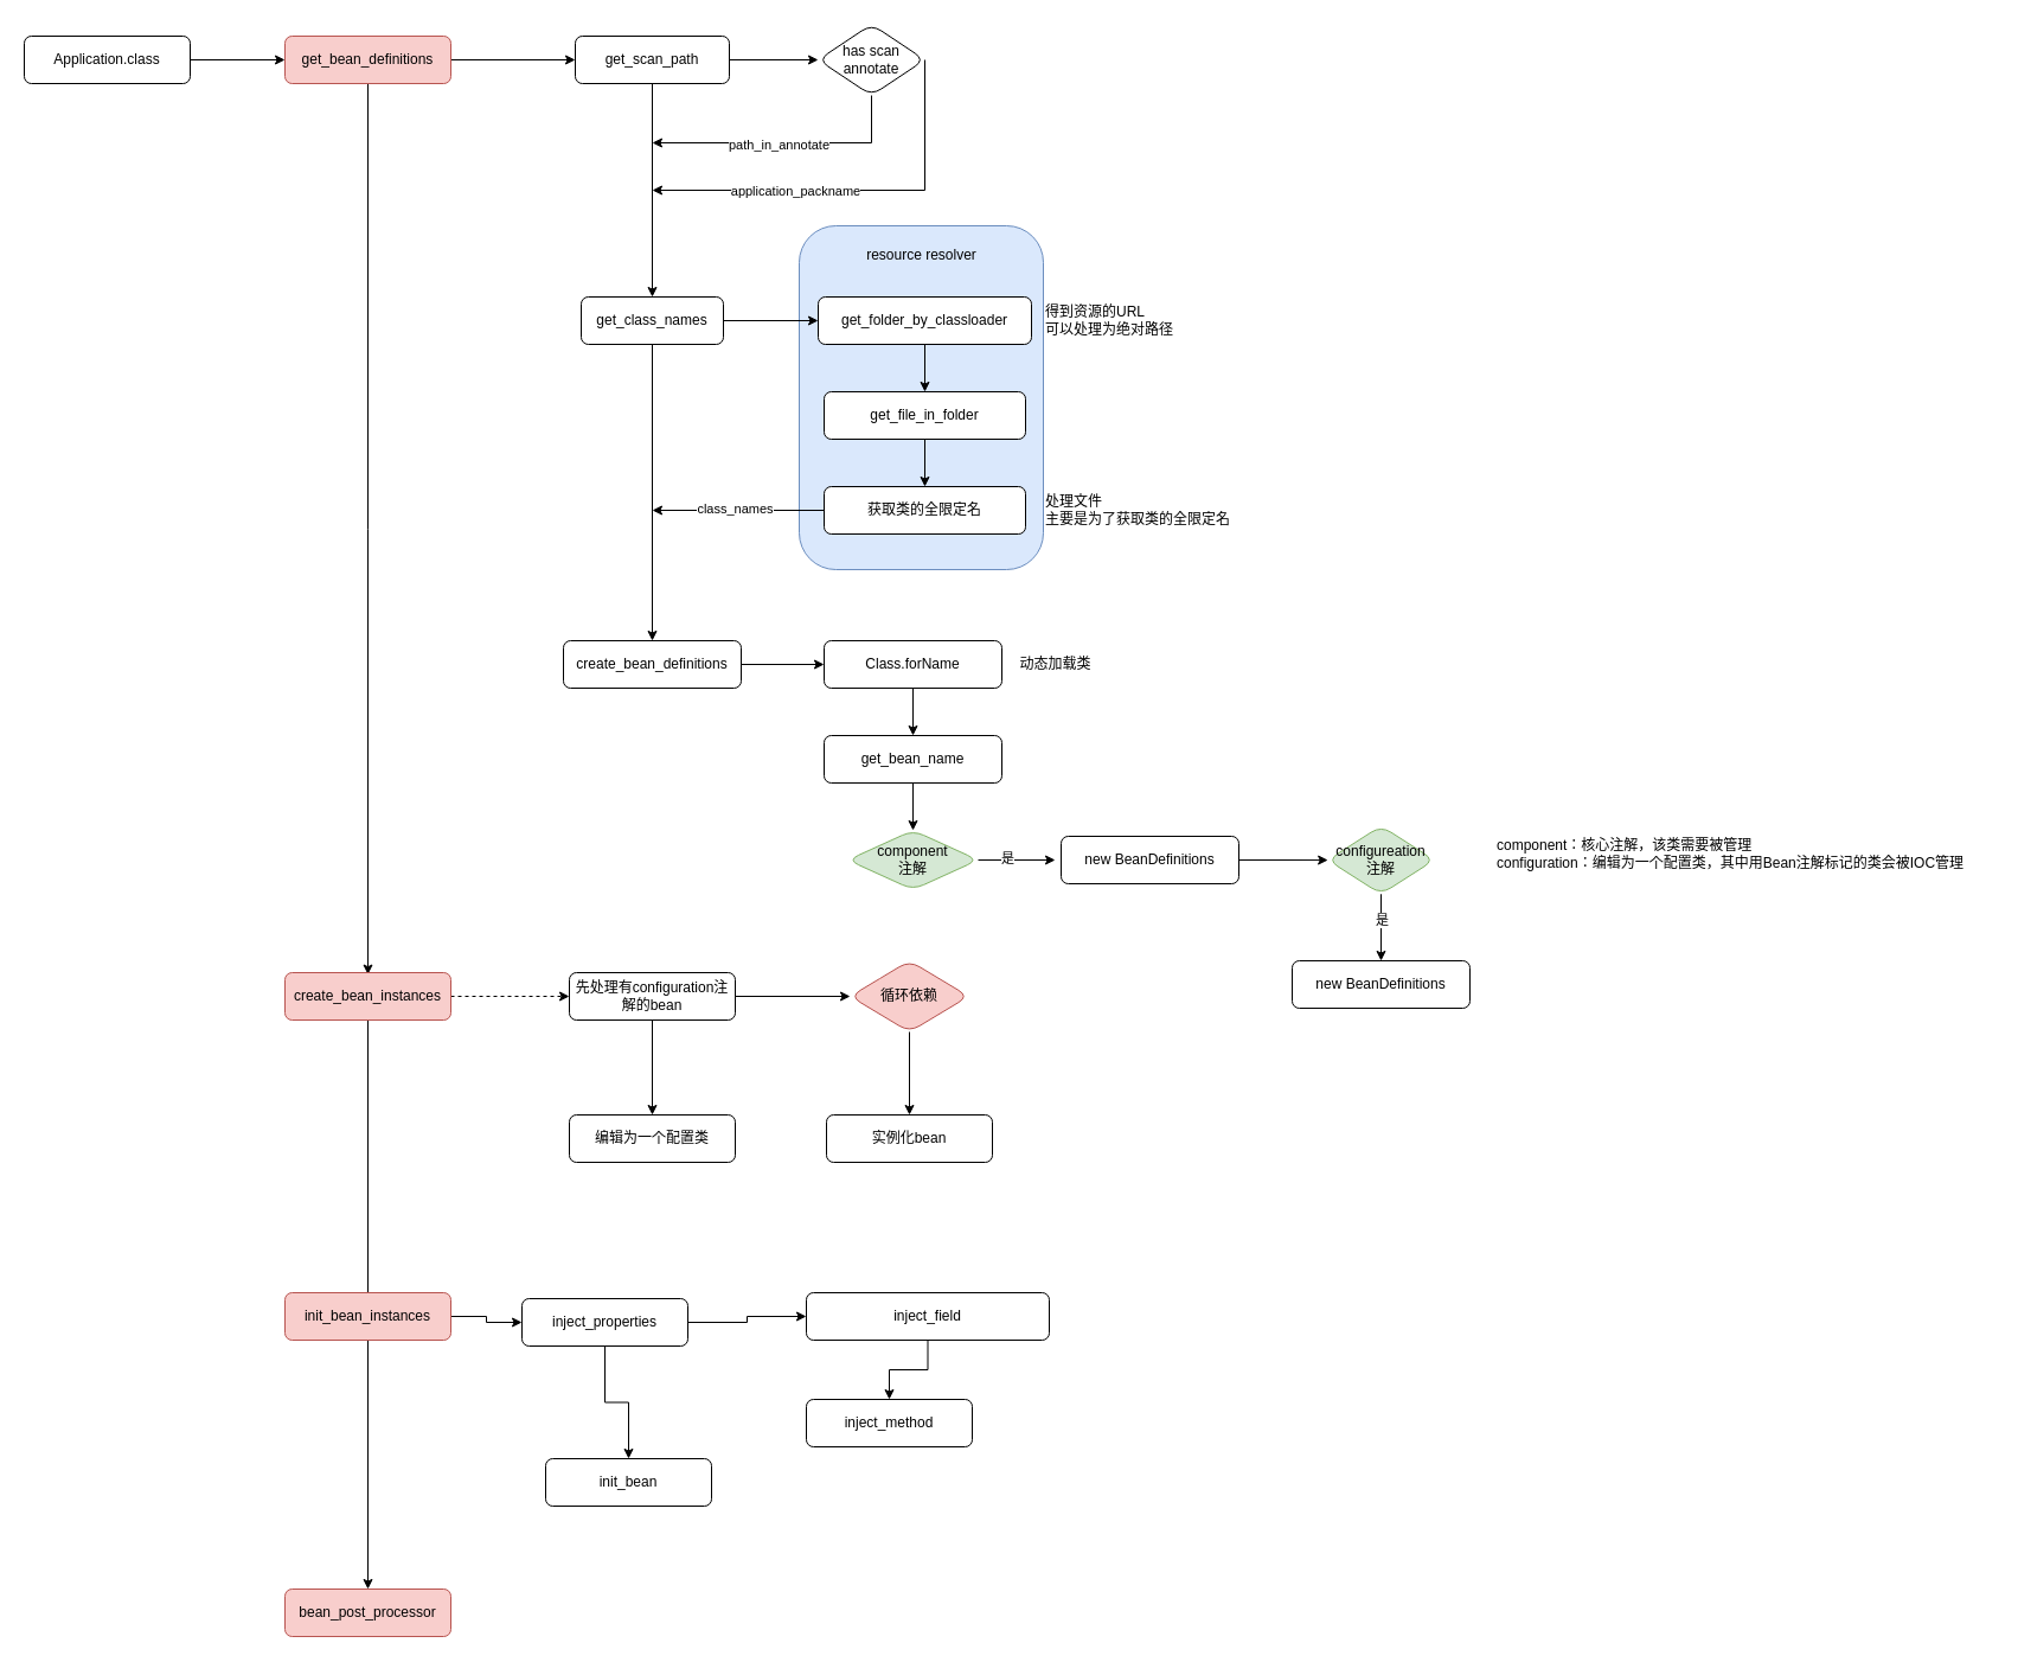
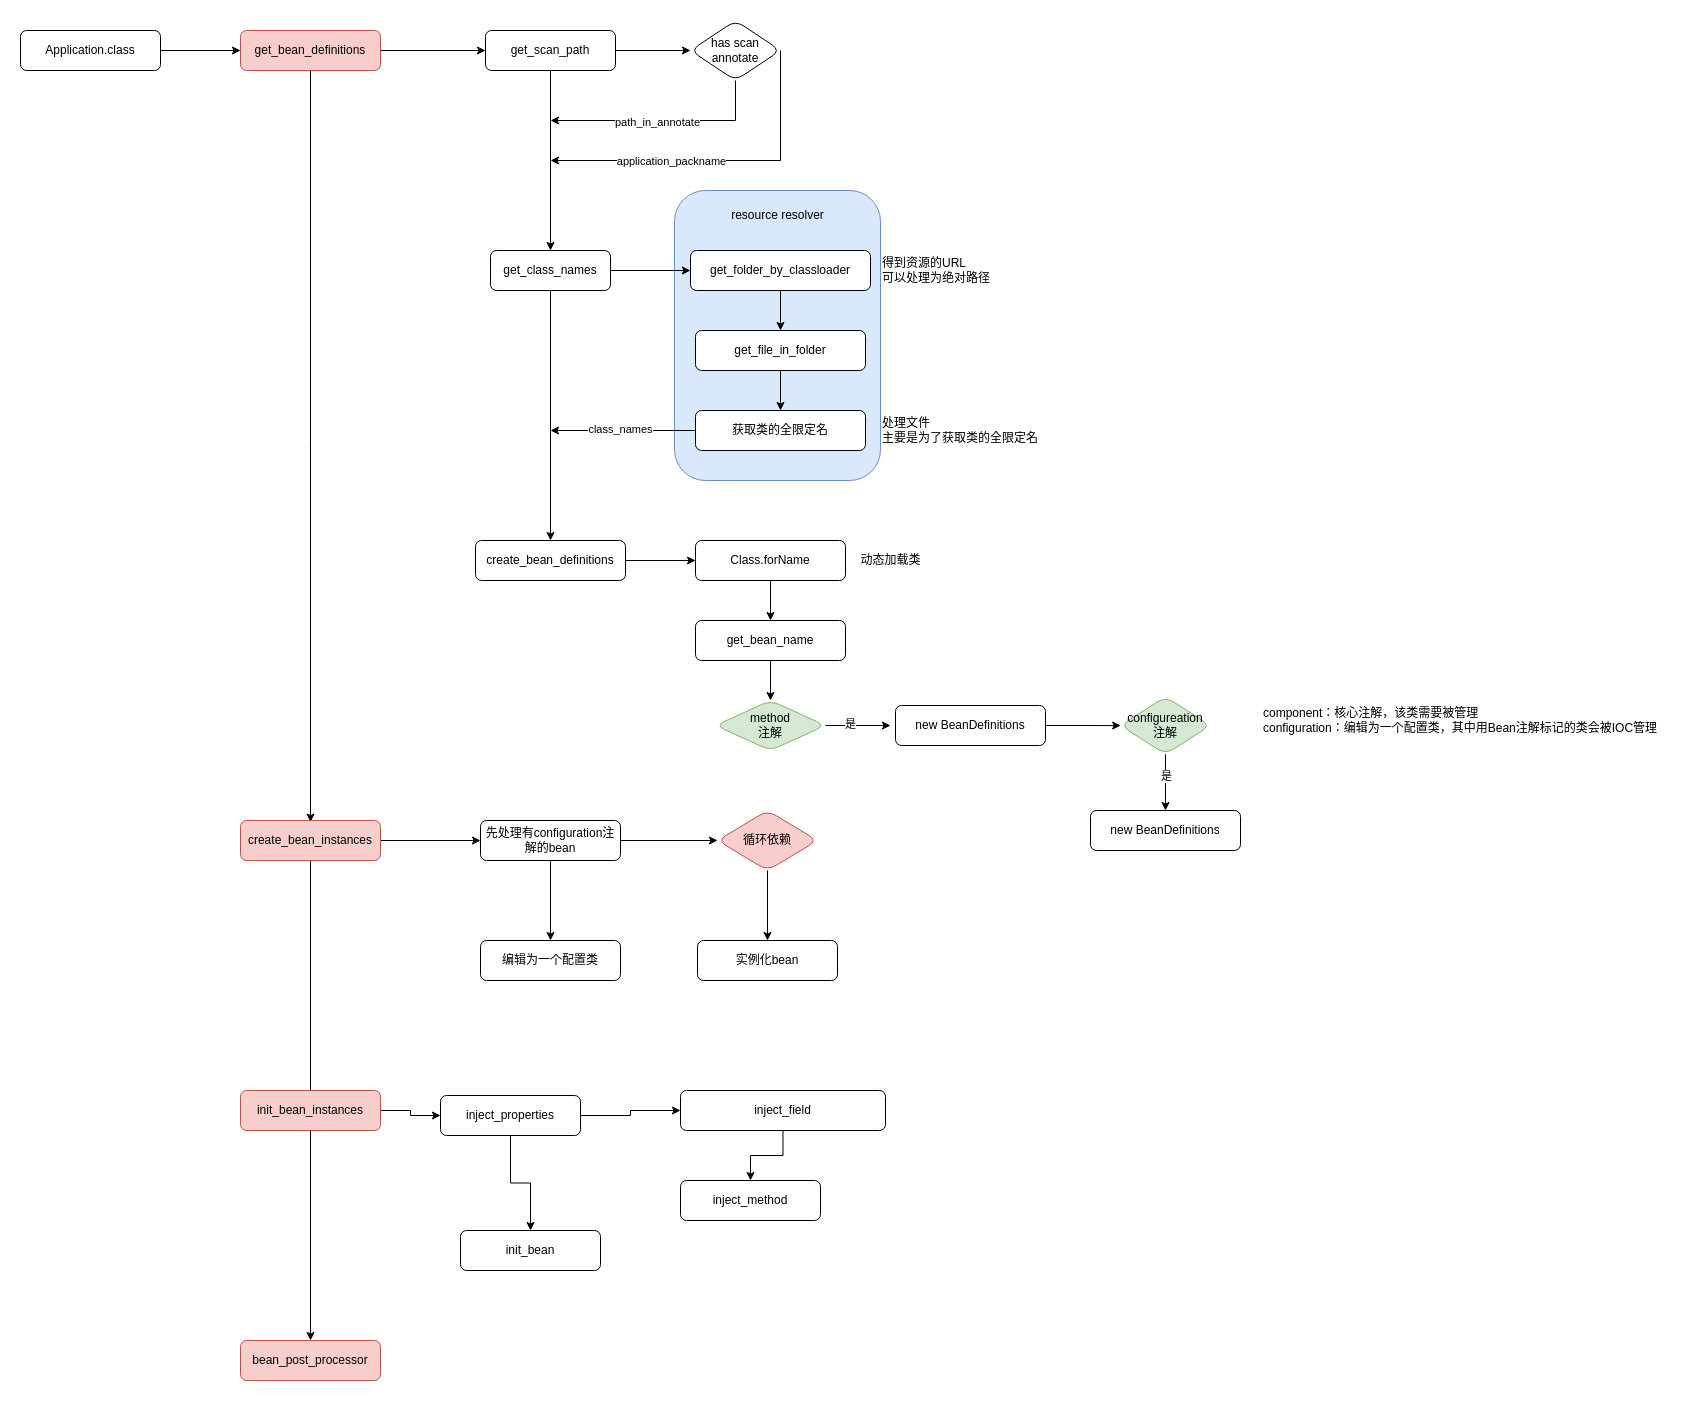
- <mxCell id="46" value="component&lt;div&gt;注解&lt;/div&gt;" style="rhombus;whiteSpace=wrap;html=1;rounded=1;fillColor=#d5e8d4;strokeColor=#82b366;" parent="1" vertex="1"><mxGeometry x="715" y="700" width="110" height="50" as="geometry" /></mxCell>
+ <mxCell id="46" value="method&lt;div&gt;注解&lt;/div&gt;" style="rhombus;whiteSpace=wrap;html=1;rounded=1;fillColor=#d5e8d4;strokeColor=#82b366;" parent="1" vertex="1"><mxGeometry x="715" y="700" width="110" height="50" as="geometry" /></mxCell>
- <mxCell id="38" style="edgeStyle=orthogonalEdgeStyle;rounded=0;orthogonalLoop=1;jettySize=auto;html=1;entryX=0;entryY=0.5;entryDx=0;entryDy=0;dashed=1;" parent="1" source="40" target="43" edge="1"><mxGeometry relative="1" as="geometry" /></mxCell>
+ <mxCell id="38" style="edgeStyle=orthogonalEdgeStyle;rounded=0;orthogonalLoop=1;jettySize=auto;html=1;entryX=0;entryY=0.5;entryDx=0;entryDy=0;" parent="1" source="40" target="43" edge="1"><mxGeometry relative="1" as="geometry" /></mxCell>
